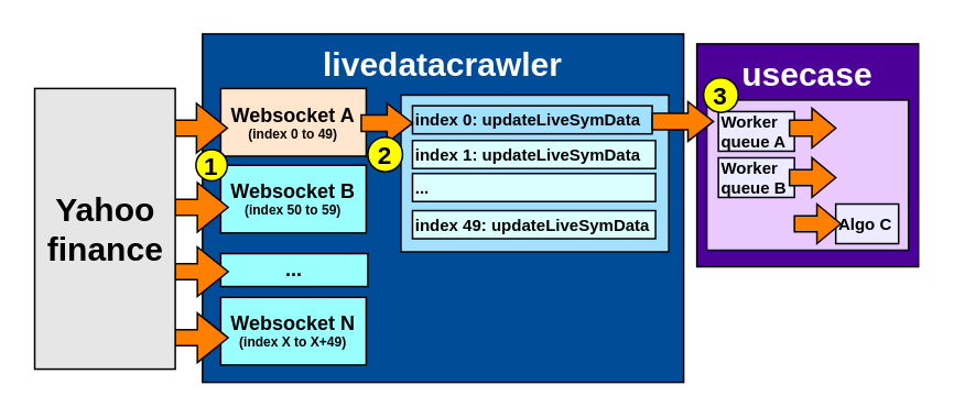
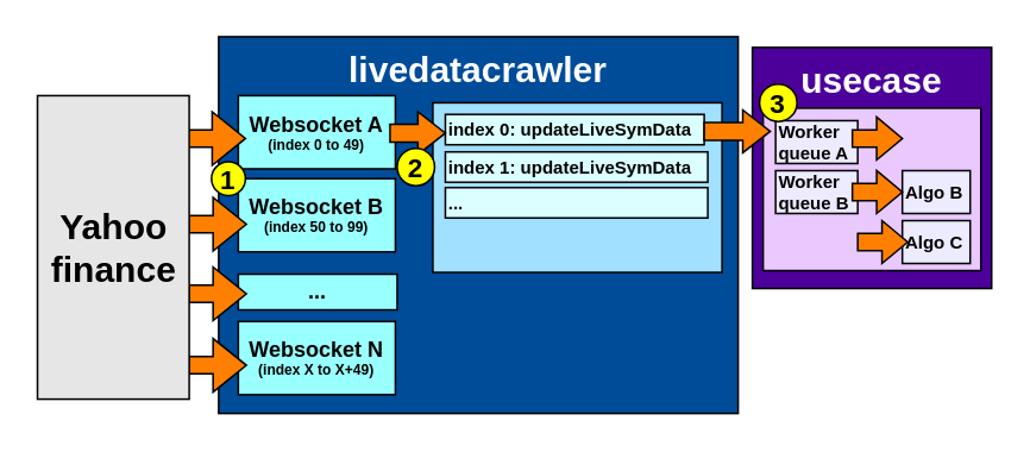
- <mxCell id="8" value="index 0: updateLiveSymData" style="rounded=0;whiteSpace=wrap;html=1;fontStyle=1;fontSize=10;align=left;fillColor=#a1e0ff;" vertex="1" parent="1"><mxGeometry x="249" y="63.5" width="145" height="17" as="geometry" /></mxCell>
+ <mxCell id="8" value="index 0: updateLiveSymData" style="rounded=0;whiteSpace=wrap;html=1;fontStyle=1;fontSize=10;align=left;fillColor=#DBFEFF;" vertex="1" parent="1"><mxGeometry x="249" y="63.5" width="145" height="17" as="geometry" /></mxCell>
- <mxCell id="6" value="&lt;font style=&quot;font-size: 12px&quot;&gt;Websocket A&lt;br&gt;&lt;/font&gt;(index 0 to 49)" style="rounded=0;whiteSpace=wrap;html=1;fontStyle=1;fontSize=8;fillColor=#ffe6cc;" vertex="1" parent="1"><mxGeometry x="133" y="53" width="88" height="41" as="geometry" /></mxCell>
+ <mxCell id="6" value="&lt;font style=&quot;font-size: 12px&quot;&gt;Websocket A&lt;br&gt;&lt;/font&gt;(index 0 to 49)" style="rounded=0;whiteSpace=wrap;html=1;fontStyle=1;fontSize=8;fillColor=#99FFFF;" vertex="1" parent="1"><mxGeometry x="133" y="53" width="88" height="41" as="geometry" /></mxCell>
+ <mxCell id="24" value="Algo B" style="rounded=0;whiteSpace=wrap;html=1;fontStyle=1;fontSize=10;align=left;fillColor=#EDEBFF;" vertex="1" parent="1"><mxGeometry x="505" y="95" width="38" height="24" as="geometry" /></mxCell>
- <mxCell id="9" value="&lt;font style=&quot;font-size: 12px&quot;&gt;Websocket B&lt;br&gt;&lt;/font&gt;(index 50 to 59)" style="rounded=0;whiteSpace=wrap;html=1;fontStyle=1;fontSize=8;fillColor=#99FFFF;" vertex="1" parent="1"><mxGeometry x="133" y="99.5" width="88" height="41" as="geometry" /></mxCell>
+ <mxCell id="9" value="&lt;font style=&quot;font-size: 12px&quot;&gt;Websocket B&lt;br&gt;&lt;/font&gt;(index 50 to 99)" style="rounded=0;whiteSpace=wrap;html=1;fontStyle=1;fontSize=8;fillColor=#99FFFF;" vertex="1" parent="1"><mxGeometry x="133" y="99.5" width="88" height="41" as="geometry" /></mxCell>
- <mxCell id="12" value="index 49: updateLiveSymData" style="rounded=0;whiteSpace=wrap;html=1;fontStyle=1;fontSize=10;align=left;fillColor=#DBFEFF;" vertex="1" parent="1"><mxGeometry x="249" y="127" width="147" height="17" as="geometry" /></mxCell>
